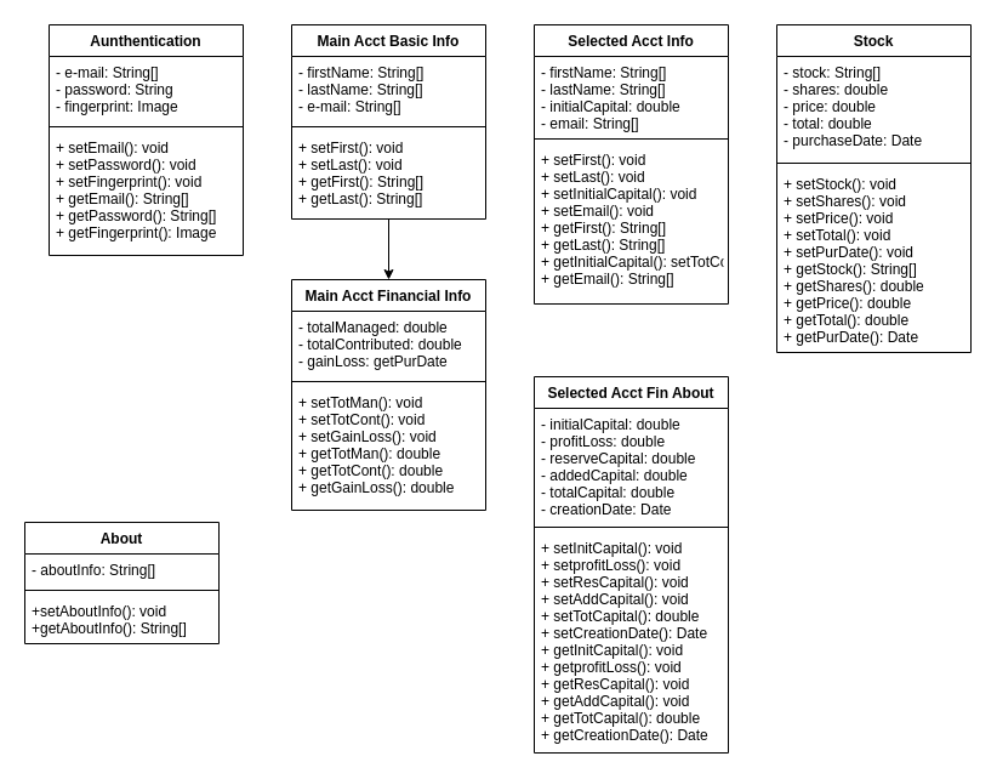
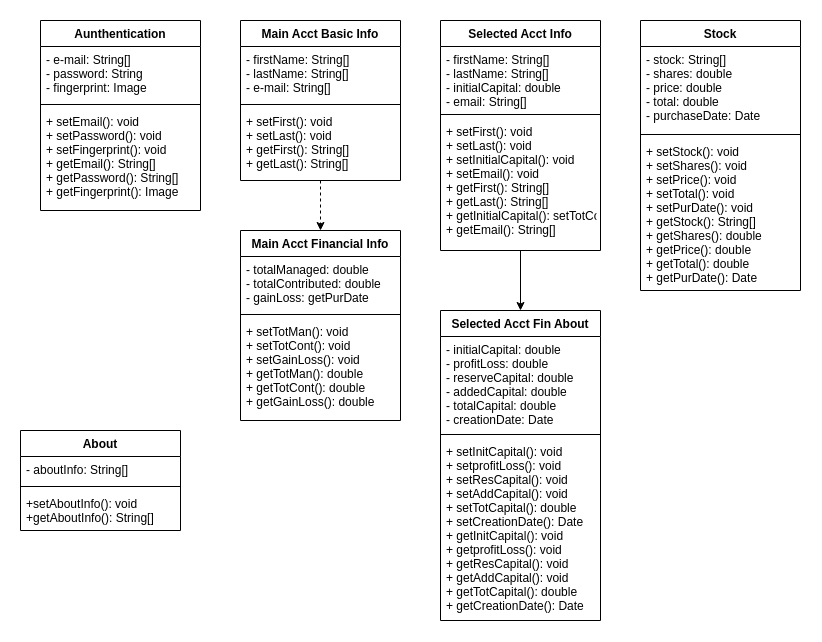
- <mxCell id="6" style="edgeStyle=orthogonalEdgeStyle;rounded=0;orthogonalLoop=1;jettySize=auto;html=1;entryX=0.5;entryY=0;entryDx=0;entryDy=0;" parent="1" source="7" target="11" edge="1"><mxGeometry relative="1" as="geometry" /></mxCell>
+ <mxCell id="6" style="edgeStyle=orthogonalEdgeStyle;rounded=0;orthogonalLoop=1;jettySize=auto;html=1;entryX=0.5;entryY=0;entryDx=0;entryDy=0;dashed=1;" parent="1" source="7" target="11" edge="1"><mxGeometry relative="1" as="geometry" /></mxCell>
+ <mxCell id="15" style="edgeStyle=orthogonalEdgeStyle;rounded=0;orthogonalLoop=1;jettySize=auto;html=1;entryX=0.5;entryY=0;entryDx=0;entryDy=0;" parent="1" source="16" target="20" edge="1"><mxGeometry relative="1" as="geometry" /></mxCell>
